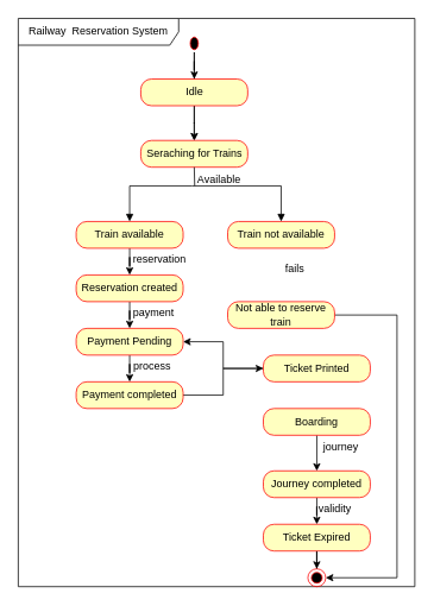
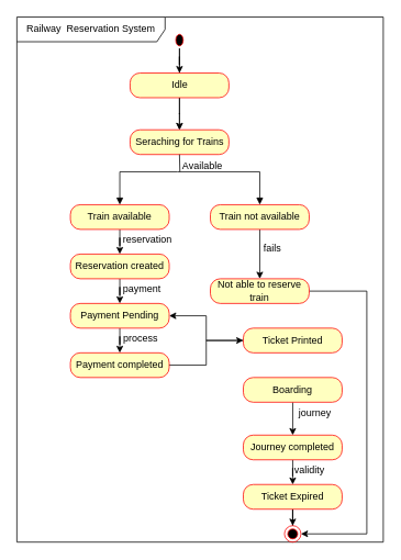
+ <mxCell id="11" value="" style="edgeStyle=orthogonalEdgeStyle;rounded=0;orthogonalLoop=1;jettySize=auto;html=1;" edge="1" parent="1" source="12" target="37"><mxGeometry relative="1" as="geometry" /></mxCell>
